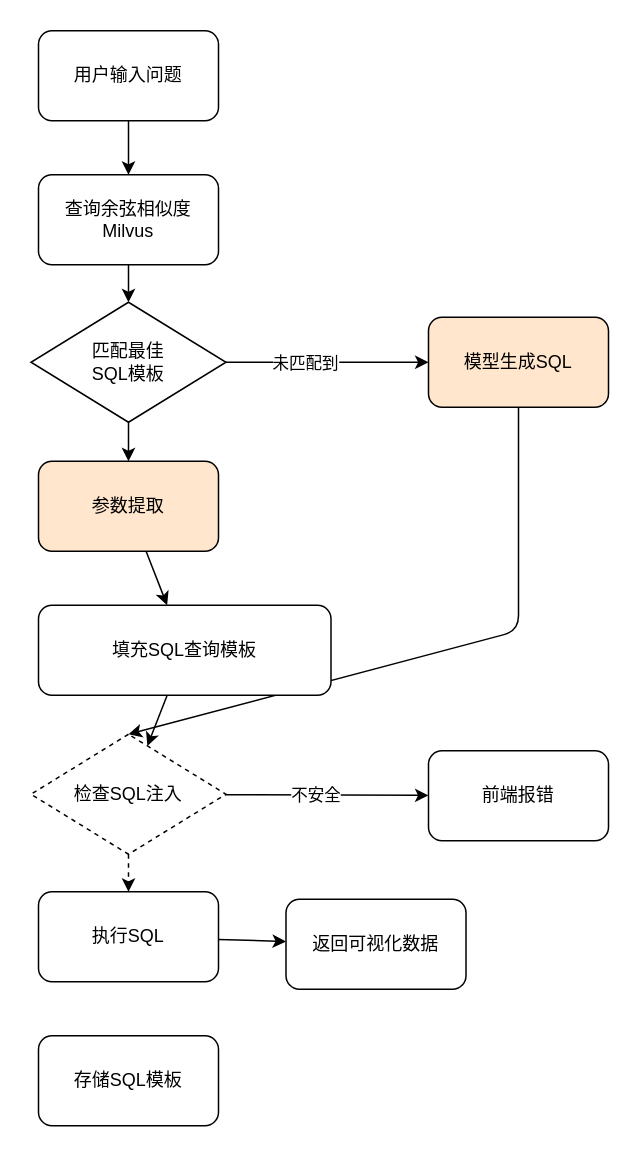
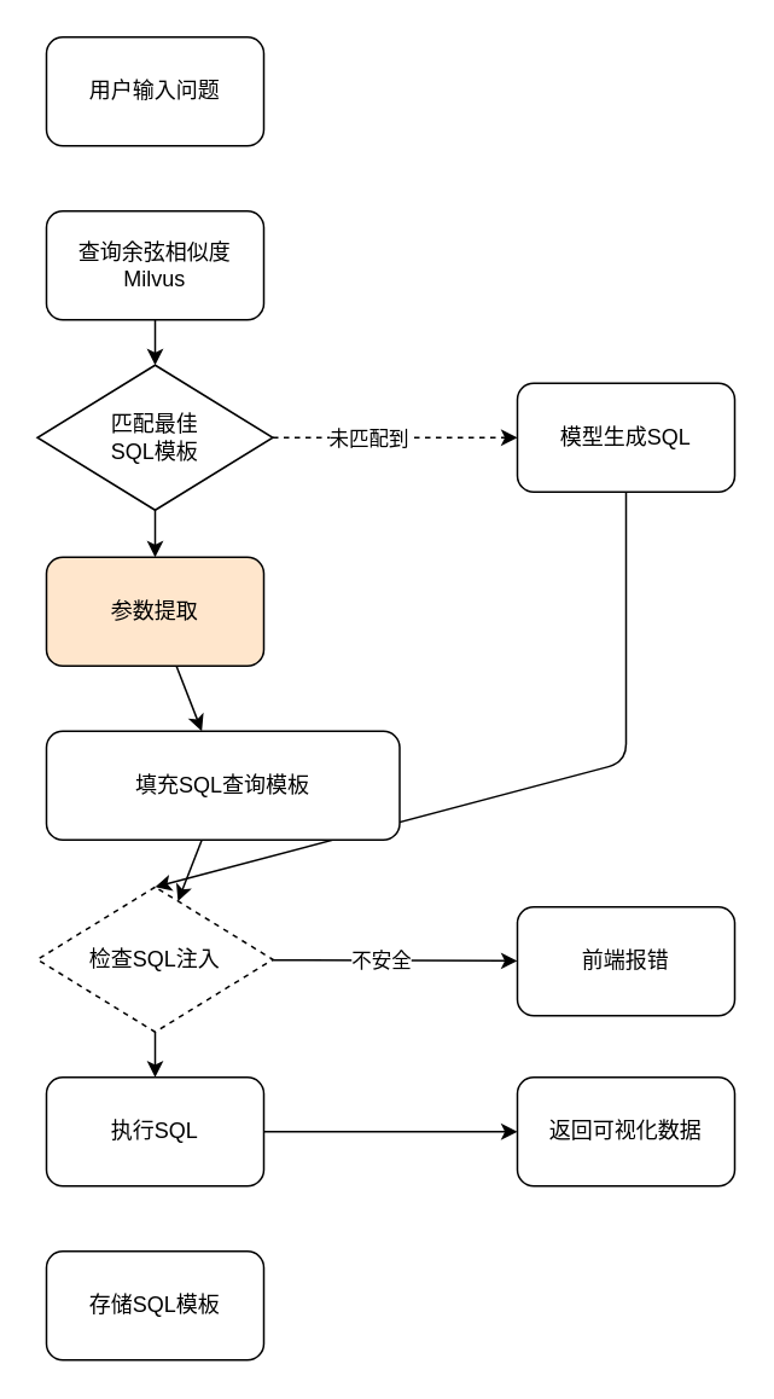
- <mxCell id="2" value="" style="edgeStyle=none;html=1;" parent="1" source="3" target="5" edge="1"><mxGeometry relative="1" as="geometry" /></mxCell>
- <mxCell id="16" value="" style="edgeStyle=none;html=1;" parent="1" source="18" target="7" edge="1"><mxGeometry relative="1" as="geometry" /></mxCell>
+ <mxCell id="16" value="" style="edgeStyle=none;html=1;dashed=1;" parent="1" source="18" target="7" edge="1"><mxGeometry relative="1" as="geometry" /></mxCell>
- <mxCell id="7" value="模型生成SQL" style="rounded=1;whiteSpace=wrap;html=1;fillColor=#ffe6cc;" parent="1" vertex="1"><mxGeometry x="285" y="211" width="120" height="60" as="geometry" /></mxCell>
+ <mxCell id="7" value="模型生成SQL" style="rounded=1;whiteSpace=wrap;html=1;" parent="1" vertex="1"><mxGeometry x="285" y="211" width="120" height="60" as="geometry" /></mxCell>
- <mxCell id="20" value="" style="edgeStyle=none;html=1;dashed=1;" parent="1" source="23" target="13" edge="1"><mxGeometry relative="1" as="geometry" /></mxCell>
+ <mxCell id="20" value="" style="edgeStyle=none;html=1;" parent="1" source="23" target="13" edge="1"><mxGeometry relative="1" as="geometry" /></mxCell>
- <mxCell id="14" value="返回可视化数据" style="rounded=1;whiteSpace=wrap;html=1;" parent="1" vertex="1"><mxGeometry x="190" y="599" width="120" height="60" as="geometry" /></mxCell>
+ <mxCell id="14" value="返回可视化数据" style="rounded=1;whiteSpace=wrap;html=1;" parent="1" vertex="1"><mxGeometry x="285" y="594" width="120" height="60" as="geometry" /></mxCell>
